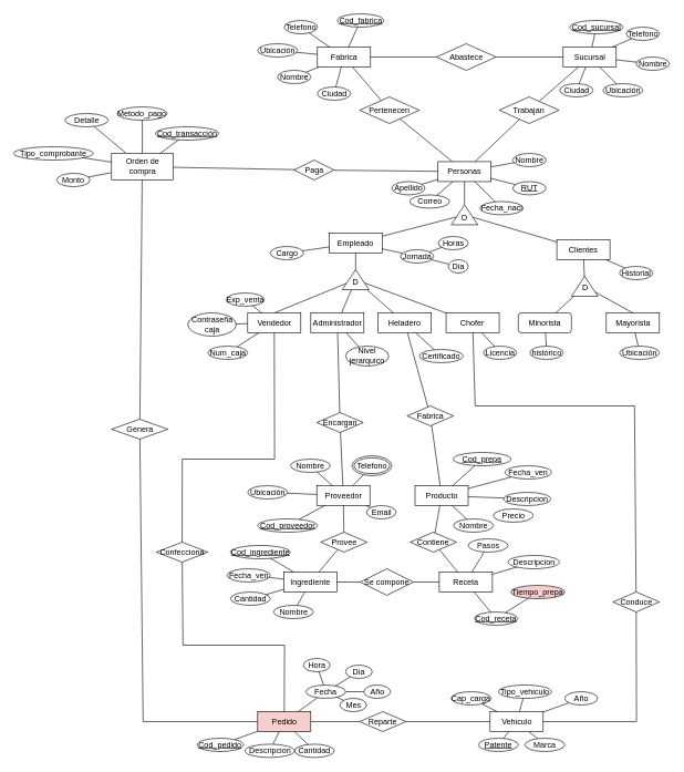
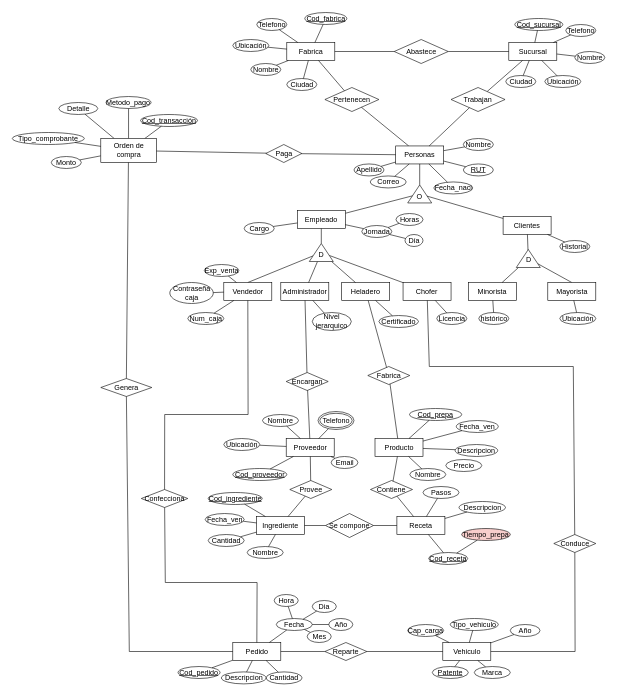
- <mxCell id="22" value="&lt;font style=&quot;vertical-align: inherit;&quot;&gt;&lt;font style=&quot;vertical-align: inherit;&quot;&gt;&lt;font style=&quot;vertical-align: inherit;&quot;&gt;&lt;font style=&quot;vertical-align: inherit;&quot;&gt;&lt;font style=&quot;vertical-align: inherit;&quot;&gt;&lt;font style=&quot;vertical-align: inherit;&quot;&gt;&lt;font style=&quot;vertical-align: inherit;&quot;&gt;&lt;font style=&quot;vertical-align: inherit;&quot;&gt;Minorista&lt;/font&gt;&lt;/font&gt;&lt;/font&gt;&lt;/font&gt;&lt;/font&gt;&lt;/font&gt;&lt;/font&gt;&lt;/font&gt;" style="whiteSpace=wrap;html=1;align=center;rounded=1;" parent="1" vertex="1"><mxGeometry x="780" y="470" width="80" height="30" as="geometry" /></mxCell>
+ <mxCell id="22" value="&lt;font style=&quot;vertical-align: inherit;&quot;&gt;&lt;font style=&quot;vertical-align: inherit;&quot;&gt;&lt;font style=&quot;vertical-align: inherit;&quot;&gt;&lt;font style=&quot;vertical-align: inherit;&quot;&gt;&lt;font style=&quot;vertical-align: inherit;&quot;&gt;&lt;font style=&quot;vertical-align: inherit;&quot;&gt;&lt;font style=&quot;vertical-align: inherit;&quot;&gt;&lt;font style=&quot;vertical-align: inherit;&quot;&gt;Minorista&lt;/font&gt;&lt;/font&gt;&lt;/font&gt;&lt;/font&gt;&lt;/font&gt;&lt;/font&gt;&lt;/font&gt;&lt;/font&gt;" style="whiteSpace=wrap;html=1;align=center;" parent="1" vertex="1"><mxGeometry x="780" y="470" width="80" height="30" as="geometry" /></mxCell>
- <mxCell id="35" value="&lt;font style=&quot;vertical-align: inherit;&quot;&gt;&lt;font style=&quot;vertical-align: inherit;&quot;&gt;&lt;font style=&quot;vertical-align: inherit;&quot;&gt;&lt;font style=&quot;vertical-align: inherit;&quot;&gt;&lt;font style=&quot;vertical-align: inherit;&quot;&gt;&lt;font style=&quot;vertical-align: inherit;&quot;&gt;&lt;font style=&quot;vertical-align: inherit;&quot;&gt;&lt;font style=&quot;vertical-align: inherit;&quot;&gt;Pedido&lt;/font&gt;&lt;/font&gt;&lt;/font&gt;&lt;/font&gt;&lt;/font&gt;&lt;/font&gt;&lt;/font&gt;&lt;/font&gt;" style="whiteSpace=wrap;html=1;align=center;fillColor=#f8cecc;" parent="1" vertex="1"><mxGeometry x="387.5" y="1070" width="80" height="30" as="geometry" /></mxCell>
+ <mxCell id="35" value="&lt;font style=&quot;vertical-align: inherit;&quot;&gt;&lt;font style=&quot;vertical-align: inherit;&quot;&gt;&lt;font style=&quot;vertical-align: inherit;&quot;&gt;&lt;font style=&quot;vertical-align: inherit;&quot;&gt;&lt;font style=&quot;vertical-align: inherit;&quot;&gt;&lt;font style=&quot;vertical-align: inherit;&quot;&gt;&lt;font style=&quot;vertical-align: inherit;&quot;&gt;&lt;font style=&quot;vertical-align: inherit;&quot;&gt;Pedido&lt;/font&gt;&lt;/font&gt;&lt;/font&gt;&lt;/font&gt;&lt;/font&gt;&lt;/font&gt;&lt;/font&gt;&lt;/font&gt;" style="whiteSpace=wrap;html=1;align=center;" parent="1" vertex="1"><mxGeometry x="387.5" y="1070" width="80" height="30" as="geometry" /></mxCell>
